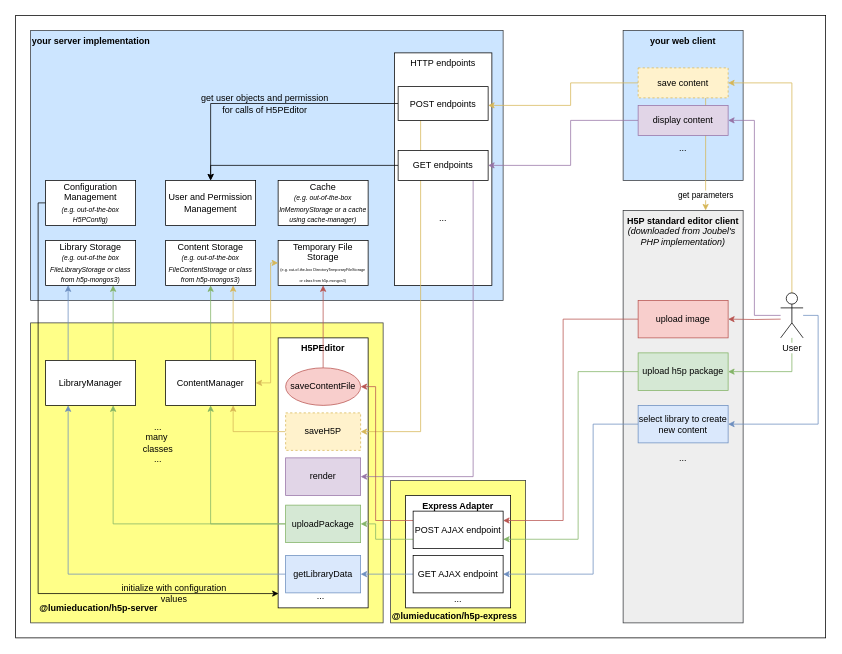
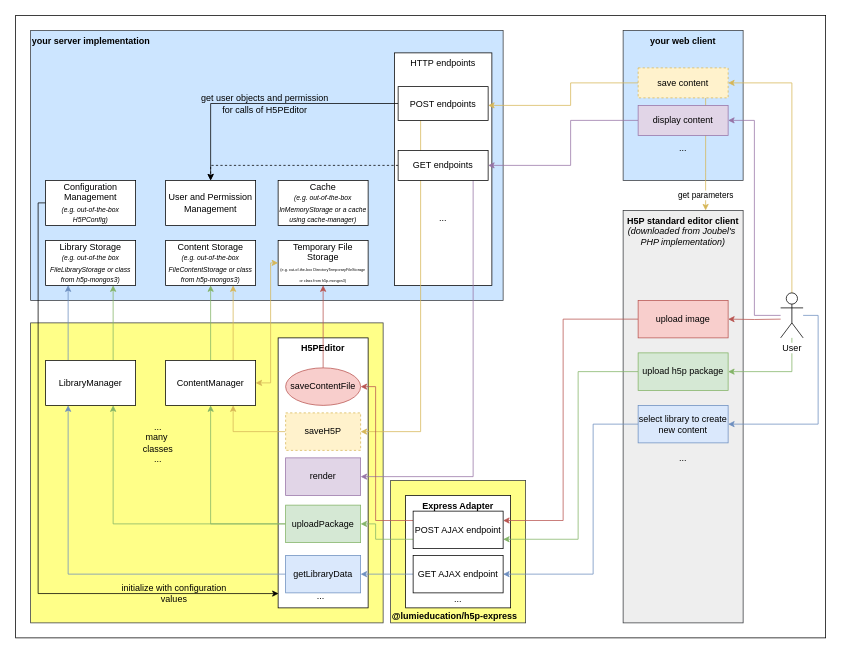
- <mxCell id="57" style="edgeStyle=orthogonalEdgeStyle;rounded=0;orthogonalLoop=1;jettySize=auto;html=1;exitX=0;exitY=0.5;exitDx=0;exitDy=0;entryX=0.5;entryY=0;entryDx=0;entryDy=0;" parent="1" source="58" target="15" edge="1"><mxGeometry relative="1" as="geometry" /></mxCell>
+ <mxCell id="57" style="edgeStyle=orthogonalEdgeStyle;rounded=0;orthogonalLoop=1;jettySize=auto;html=1;exitX=0;exitY=0.5;exitDx=0;exitDy=0;entryX=0.5;entryY=0;entryDx=0;entryDy=0;dashed=1;" parent="1" source="58" target="15" edge="1"><mxGeometry relative="1" as="geometry" /></mxCell>
- <mxCell id="8" value="&lt;b&gt;@lumieducation/h5p-server&lt;/b&gt;" style="text;html=1;strokeColor=none;fillColor=none;align=left;verticalAlign=middle;whiteSpace=wrap;rounded=0;" parent="1" vertex="1"><mxGeometry x="50" y="800" width="240" height="20" as="geometry" /></mxCell>
